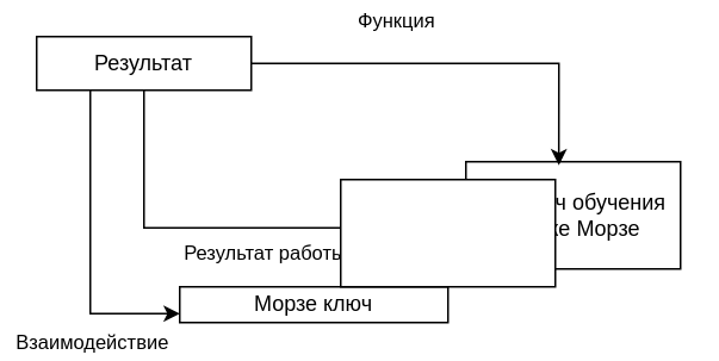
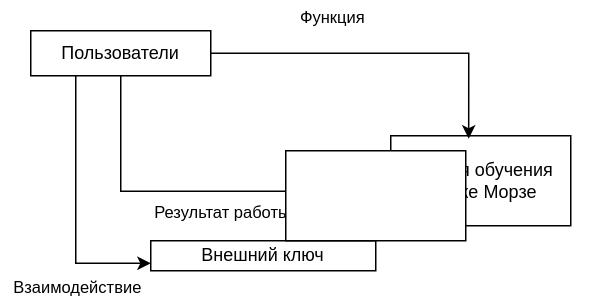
- <mxCell id="9" value="Результат" style="rounded=0;whiteSpace=wrap;html=1;" vertex="1" parent="1"><mxGeometry x="20" y="20" width="120" height="30" as="geometry" /></mxCell>
+ <mxCell id="9" value="Пользователи" style="rounded=0;whiteSpace=wrap;html=1;" vertex="1" parent="1"><mxGeometry x="20" y="20" width="120" height="30" as="geometry" /></mxCell>
- <mxCell id="2" value="ПО ключ обучения азбуке Морзе" style="rounded=0;whiteSpace=wrap;html=1;" vertex="1" parent="1"><mxGeometry x="260" y="90" width="120" height="60" as="geometry" /></mxCell>
+ <mxCell id="2" value="ПО для обучения азбуке Морзе" style="rounded=0;whiteSpace=wrap;html=1;" vertex="1" parent="1"><mxGeometry x="260" y="90" width="120" height="60" as="geometry" /></mxCell>
- <mxCell id="10" value="Морзе ключ" style="rounded=0;whiteSpace=wrap;html=1;" vertex="1" parent="1"><mxGeometry x="100" y="160" width="150" height="20" as="geometry" /></mxCell>
+ <mxCell id="10" value="Внешний ключ" style="rounded=0;whiteSpace=wrap;html=1;" vertex="1" parent="1"><mxGeometry x="100" y="160" width="150" height="20" as="geometry" /></mxCell>
